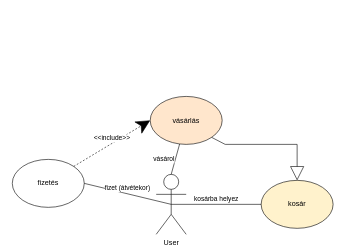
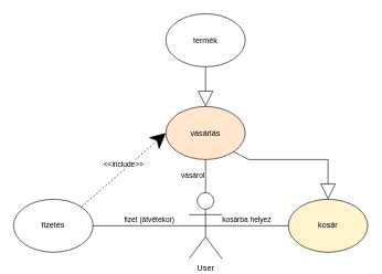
+ <mxCell id="5" value="termék" style="ellipse;whiteSpace=wrap;html=1;" vertex="1" parent="1"><mxGeometry x="250" y="20" width="120" height="80" as="geometry" /></mxCell>
+ <mxCell id="6" value="" style="endArrow=block;html=1;rounded=0;endSize=21;strokeWidth=1;exitX=0.5;exitY=1;exitDx=0;exitDy=0;entryX=0.5;entryY=0;entryDx=0;entryDy=0;endFill=0;jumpStyle=none;" edge="1" parent="1" source="5" target="3"><mxGeometry width="50" height="50" relative="1" as="geometry"><mxPoint x="545" y="320" as="sourcePoint" /><mxPoint x="595" y="270" as="targetPoint" /></mxGeometry></mxCell>
- <mxCell id="7" value="fizetés" style="ellipse;whiteSpace=wrap;html=1;" vertex="1" parent="1"><mxGeometry x="20" y="265" width="120" height="80" as="geometry" /></mxCell>
+ <mxCell id="7" value="fizetés" style="ellipse;whiteSpace=wrap;html=1;" vertex="1" parent="1"><mxGeometry x="20" y="300" width="120" height="80" as="geometry" /></mxCell>
- <mxCell id="2" value="User" style="shape=umlActor;verticalLabelPosition=bottom;verticalAlign=top;html=1;outlineConnect=0;" vertex="1" parent="1"><mxGeometry x="260" y="290" width="50" height="100" as="geometry" /></mxCell>
+ <mxCell id="2" value="User" style="shape=umlActor;verticalLabelPosition=bottom;verticalAlign=top;html=1;outlineConnect=0;" vertex="1" parent="1"><mxGeometry x="285" y="290" width="50" height="100" as="geometry" /></mxCell>
